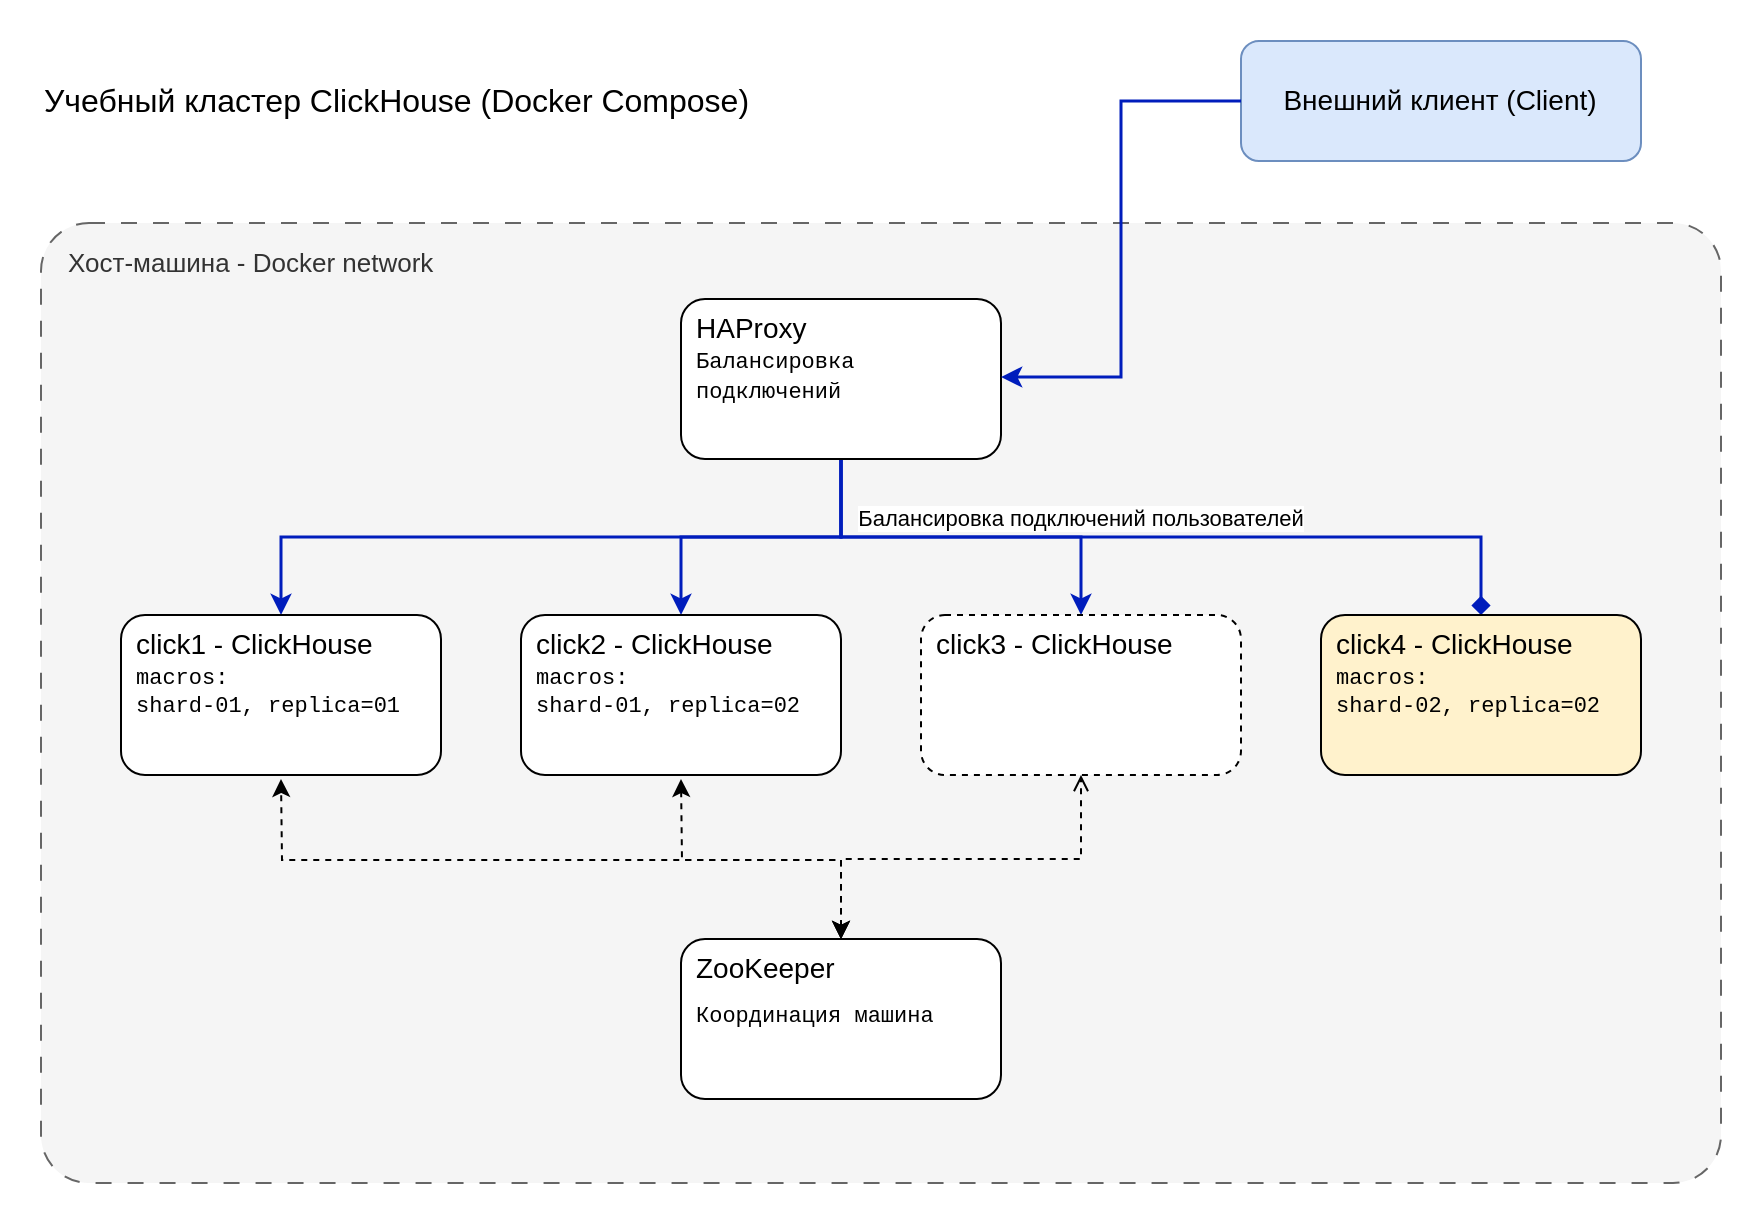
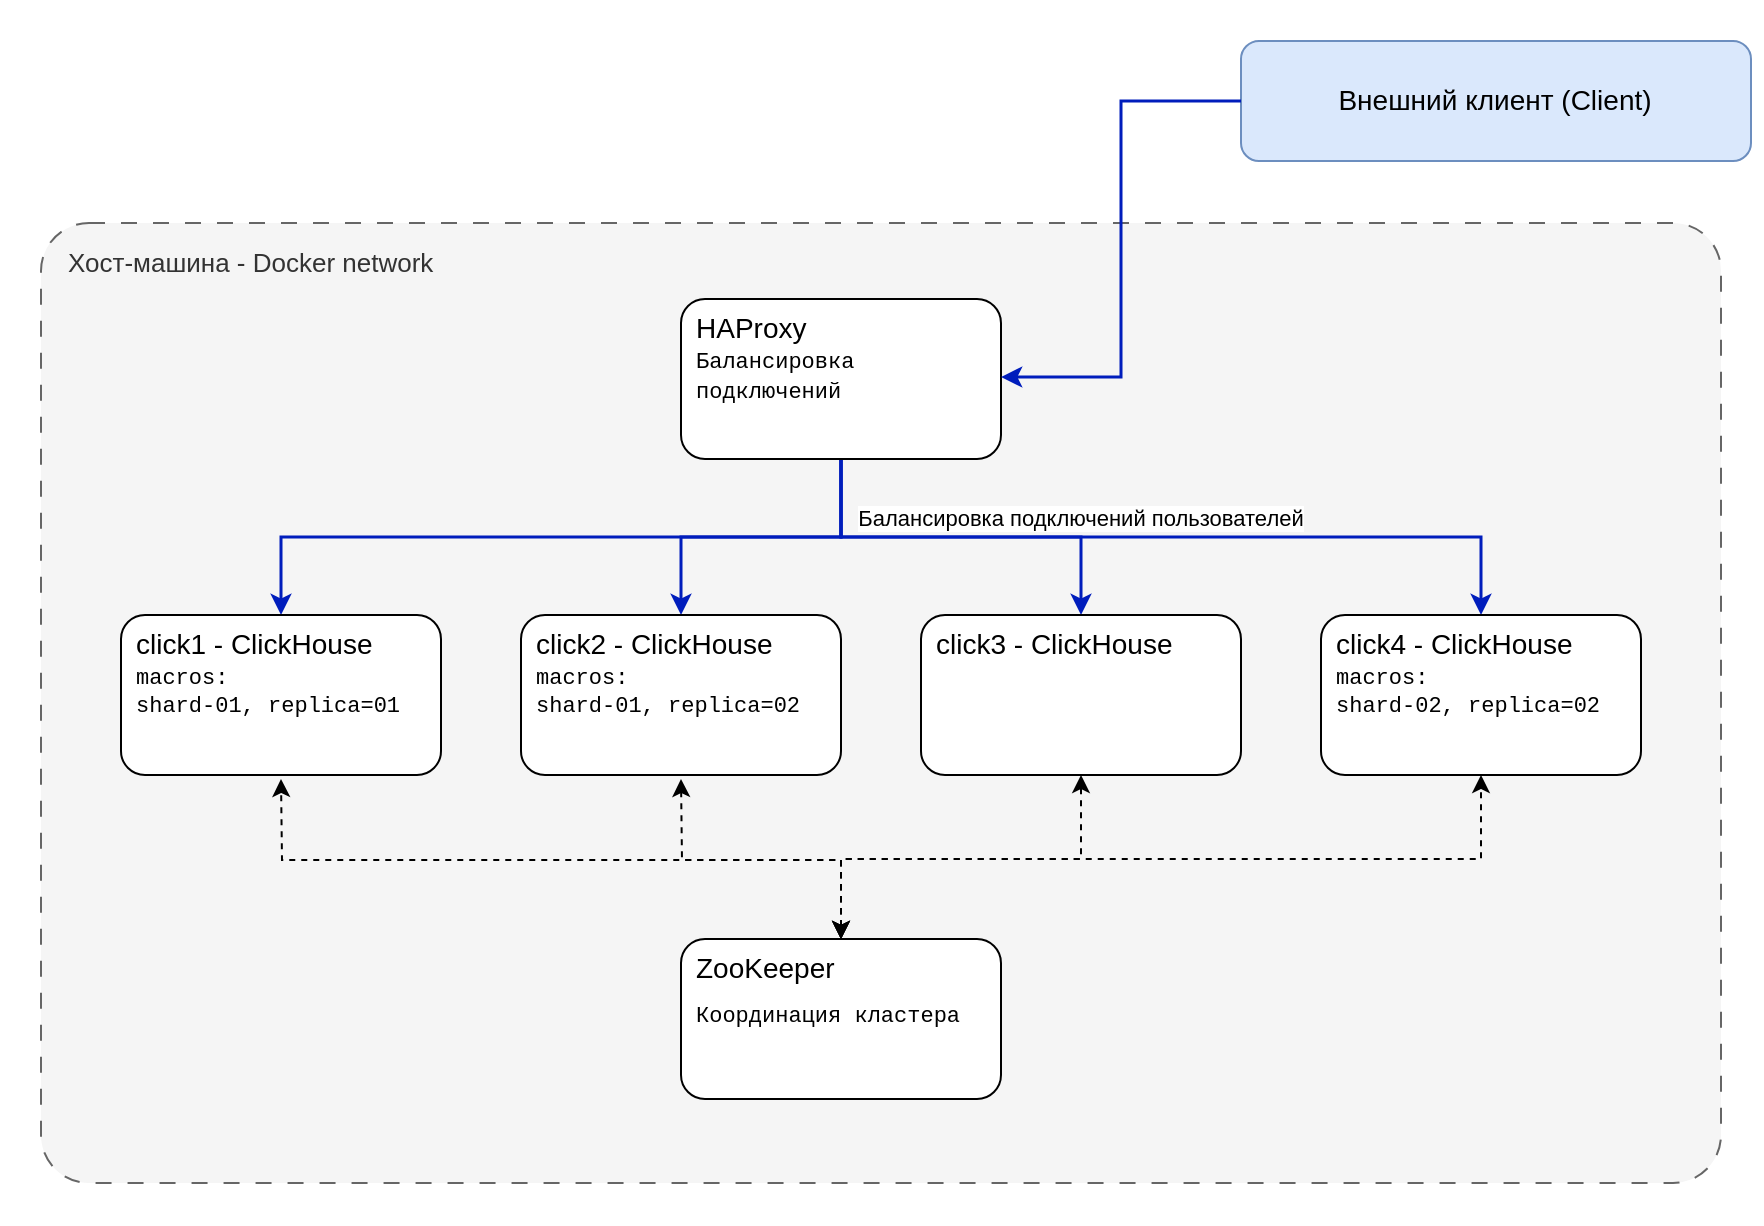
- <mxCell id="3" value="Учебный кластер ClickHouse (Docker Compose)" style="text;html=1;align=left;verticalAlign=middle;whiteSpace=wrap;rounded=0;fontSize=16;" vertex="1" parent="1"><mxGeometry x="20" y="35" width="520" height="30" as="geometry" /></mxCell>
- <mxCell id="2" value="Внешний клиент (Client)" style="rounded=1;whiteSpace=wrap;html=1;fillColor=#dae8fc;strokeColor=#6c8ebf;fontSize=14;" vertex="1" parent="1"><mxGeometry x="620" y="20" width="200" height="60" as="geometry" /></mxCell>
+ <mxCell id="2" value="Внешний клиент (Client)" style="rounded=1;whiteSpace=wrap;html=1;fillColor=#dae8fc;strokeColor=#6c8ebf;fontSize=14;" vertex="1" parent="1"><mxGeometry x="620" y="20" width="255" height="60" as="geometry" /></mxCell>
- <mxCell id="9" value="Балансировка подключений пользователей" style="edgeStyle=orthogonalEdgeStyle;rounded=0;orthogonalLoop=1;jettySize=auto;html=1;entryX=0.5;entryY=0;entryDx=0;entryDy=0;exitX=0.5;exitY=1;exitDx=0;exitDy=0;fillColor=#0050ef;strokeColor=#001DBC;strokeWidth=1.5;endArrow=diamond;" edge="1" parent="4" source="21" target="19"><mxGeometry x="-0.201" y="9" relative="1" as="geometry"><mxPoint x="430" y="148" as="sourcePoint" /><mxPoint x="550" y="226" as="targetPoint" /><mxPoint as="offset" /></mxGeometry></mxCell>
+ <mxCell id="9" value="Балансировка подключений пользователей" style="edgeStyle=orthogonalEdgeStyle;rounded=0;orthogonalLoop=1;jettySize=auto;html=1;entryX=0.5;entryY=0;entryDx=0;entryDy=0;exitX=0.5;exitY=1;exitDx=0;exitDy=0;fillColor=#0050ef;strokeColor=#001DBC;strokeWidth=1.5;" edge="1" parent="4" source="21" target="19"><mxGeometry x="-0.201" y="9" relative="1" as="geometry"><mxPoint x="430" y="148" as="sourcePoint" /><mxPoint x="550" y="226" as="targetPoint" /><mxPoint as="offset" /></mxGeometry></mxCell>
- <mxCell id="18" value="click3 - ClickHouse" style="rounded=1;whiteSpace=wrap;html=1;fontSize=14;align=left;verticalAlign=top;spacingTop=0;spacingLeft=6;container=0;dashed=1;" vertex="1" parent="4"><mxGeometry x="440" y="196" width="160" height="80" as="geometry" /></mxCell>
+ <mxCell id="18" value="click3 - ClickHouse" style="rounded=1;whiteSpace=wrap;html=1;fontSize=14;align=left;verticalAlign=top;spacingTop=0;spacingLeft=6;container=0;" vertex="1" parent="4"><mxGeometry x="440" y="196" width="160" height="80" as="geometry" /></mxCell>
- <mxCell id="19" value="click4 - ClickHouse" style="rounded=1;whiteSpace=wrap;html=1;fontSize=14;align=left;verticalAlign=top;spacingTop=0;spacingLeft=6;container=0;fillColor=#fff2cc;" vertex="1" parent="4"><mxGeometry x="640" y="196" width="160" height="80" as="geometry" /></mxCell>
+ <mxCell id="19" value="click4 - ClickHouse" style="rounded=1;whiteSpace=wrap;html=1;fontSize=14;align=left;verticalAlign=top;spacingTop=0;spacingLeft=6;container=0;" vertex="1" parent="4"><mxGeometry x="640" y="196" width="160" height="80" as="geometry" /></mxCell>
- <mxCell id="12" value="" style="edgeStyle=orthogonalEdgeStyle;rounded=0;orthogonalLoop=1;jettySize=auto;html=1;exitX=0.5;exitY=0;exitDx=0;exitDy=0;endArrow=open;endFill=1;dashed=1;startArrow=classic;startFill=1;entryX=0.5;entryY=1;entryDx=0;entryDy=0;" edge="1" parent="4" source="23" target="18"><mxGeometry relative="1" as="geometry"><mxPoint x="490" y="388" as="sourcePoint" /><mxPoint x="520" y="288" as="targetPoint" /><Array as="points"><mxPoint x="400" y="318" /><mxPoint x="520" y="318" /></Array></mxGeometry></mxCell>
+ <mxCell id="12" value="" style="edgeStyle=orthogonalEdgeStyle;rounded=0;orthogonalLoop=1;jettySize=auto;html=1;exitX=0.5;exitY=0;exitDx=0;exitDy=0;endArrow=classic;endFill=1;dashed=1;startArrow=classic;startFill=1;entryX=0.5;entryY=1;entryDx=0;entryDy=0;" edge="1" parent="4" source="23" target="18"><mxGeometry relative="1" as="geometry"><mxPoint x="490" y="388" as="sourcePoint" /><mxPoint x="520" y="288" as="targetPoint" /><Array as="points"><mxPoint x="400" y="318" /><mxPoint x="520" y="318" /></Array></mxGeometry></mxCell>
+ <mxCell id="13" value="" style="edgeStyle=orthogonalEdgeStyle;rounded=0;orthogonalLoop=1;jettySize=auto;html=1;exitX=0.5;exitY=0;exitDx=0;exitDy=0;endArrow=classic;endFill=1;dashed=1;startArrow=classic;startFill=1;entryX=0.5;entryY=1;entryDx=0;entryDy=0;" edge="1" parent="4" source="23" target="19"><mxGeometry relative="1" as="geometry"><mxPoint x="450" y="400" as="sourcePoint" /><mxPoint x="570" y="318" as="targetPoint" /><Array as="points"><mxPoint x="400" y="318" /><mxPoint x="720" y="318" /></Array></mxGeometry></mxCell>
- <mxCell id="24" value="&lt;font face=&quot;Courier New&quot;&gt;Координация машина&lt;/font&gt;" style="text;html=1;align=left;verticalAlign=middle;whiteSpace=wrap;rounded=0;fontSize=11;spacingLeft=6;fontFamily=Helvetica;container=0;" vertex="1" parent="4"><mxGeometry x="320" y="382" width="160" height="30" as="geometry" /></mxCell>
+ <mxCell id="24" value="&lt;font face=&quot;Courier New&quot;&gt;Координация кластера&lt;/font&gt;" style="text;html=1;align=left;verticalAlign=middle;whiteSpace=wrap;rounded=0;fontSize=11;spacingLeft=6;fontFamily=Helvetica;container=0;" vertex="1" parent="4"><mxGeometry x="320" y="382" width="160" height="30" as="geometry" /></mxCell>
